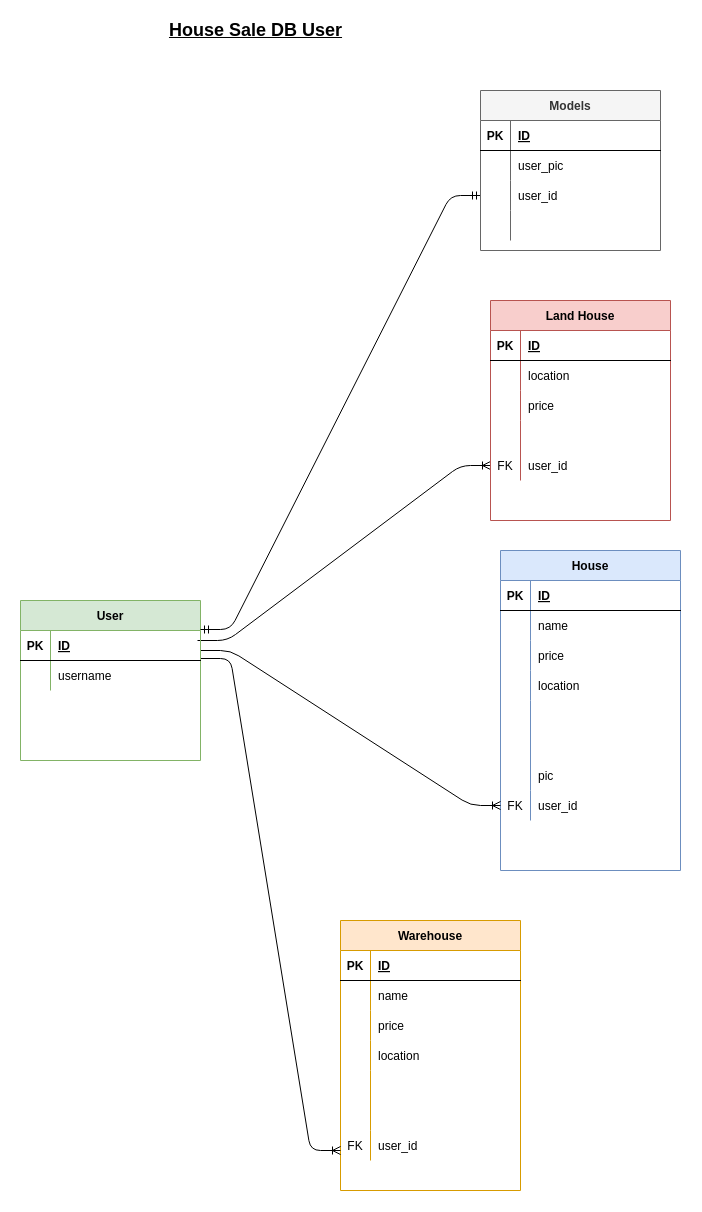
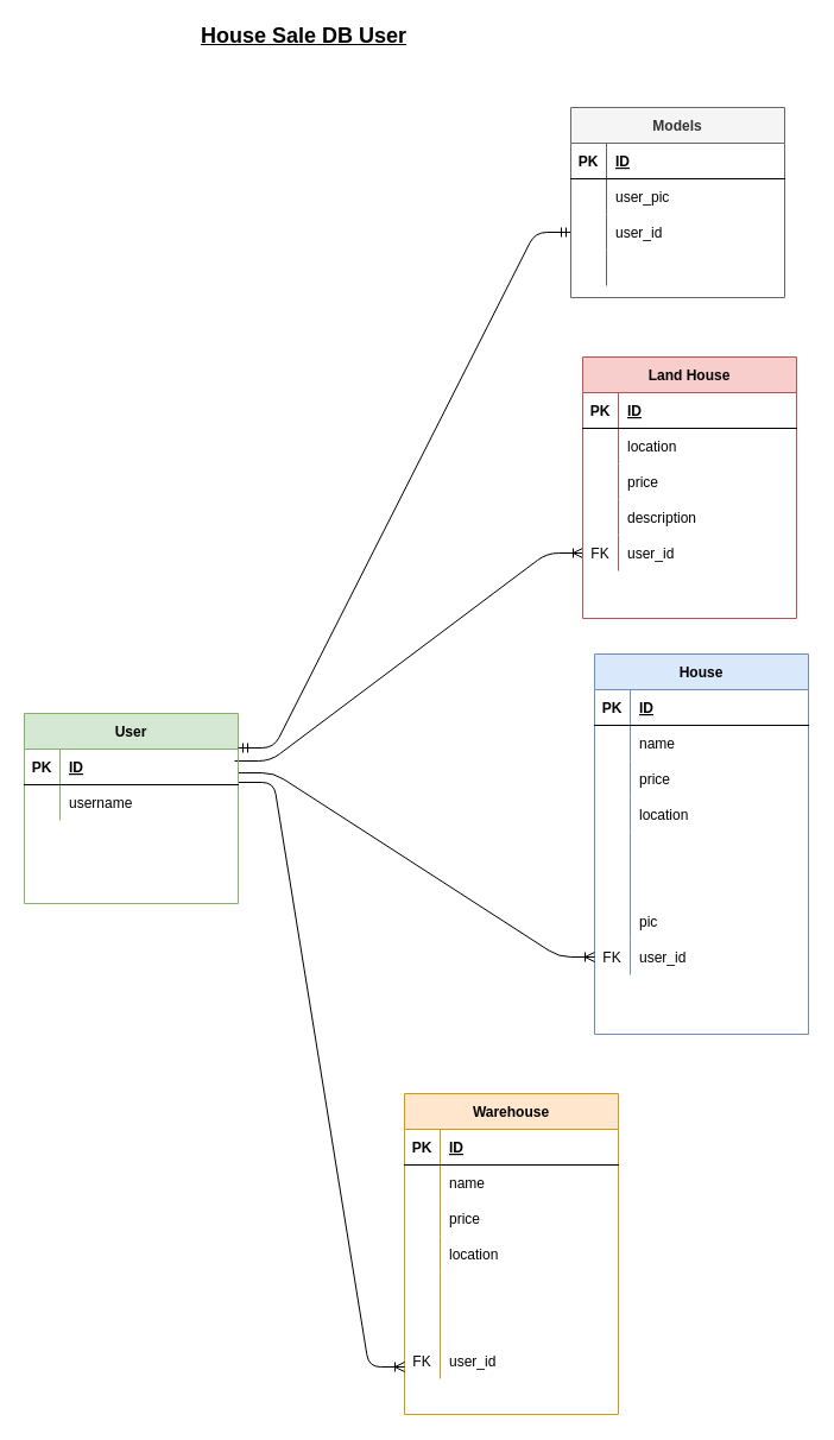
+ <mxCell id="87" value="description" style="shape=partialRectangle;connectable=0;fillColor=none;top=0;left=0;bottom=0;right=0;align=left;spacingLeft=6;overflow=hidden;" vertex="1" parent="85"><mxGeometry x="30" width="150" height="30" as="geometry" /></mxCell>
